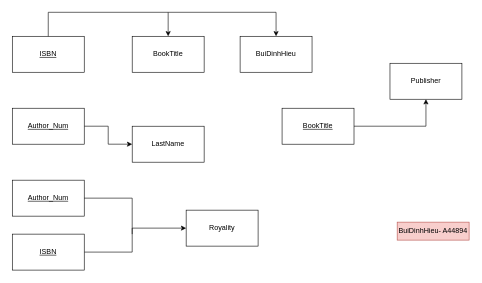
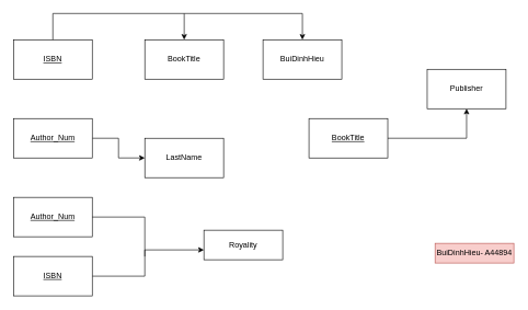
- <mxCell id="13" value="Royality" style="rounded=0;whiteSpace=wrap;html=1;" vertex="1" parent="1"><mxGeometry x="310" y="350" width="120" height="60" as="geometry" /></mxCell>
+ <mxCell id="13" value="Royality" style="rounded=0;whiteSpace=wrap;html=1;" vertex="1" parent="1"><mxGeometry x="310" y="350" width="120" height="45" as="geometry" /></mxCell>
